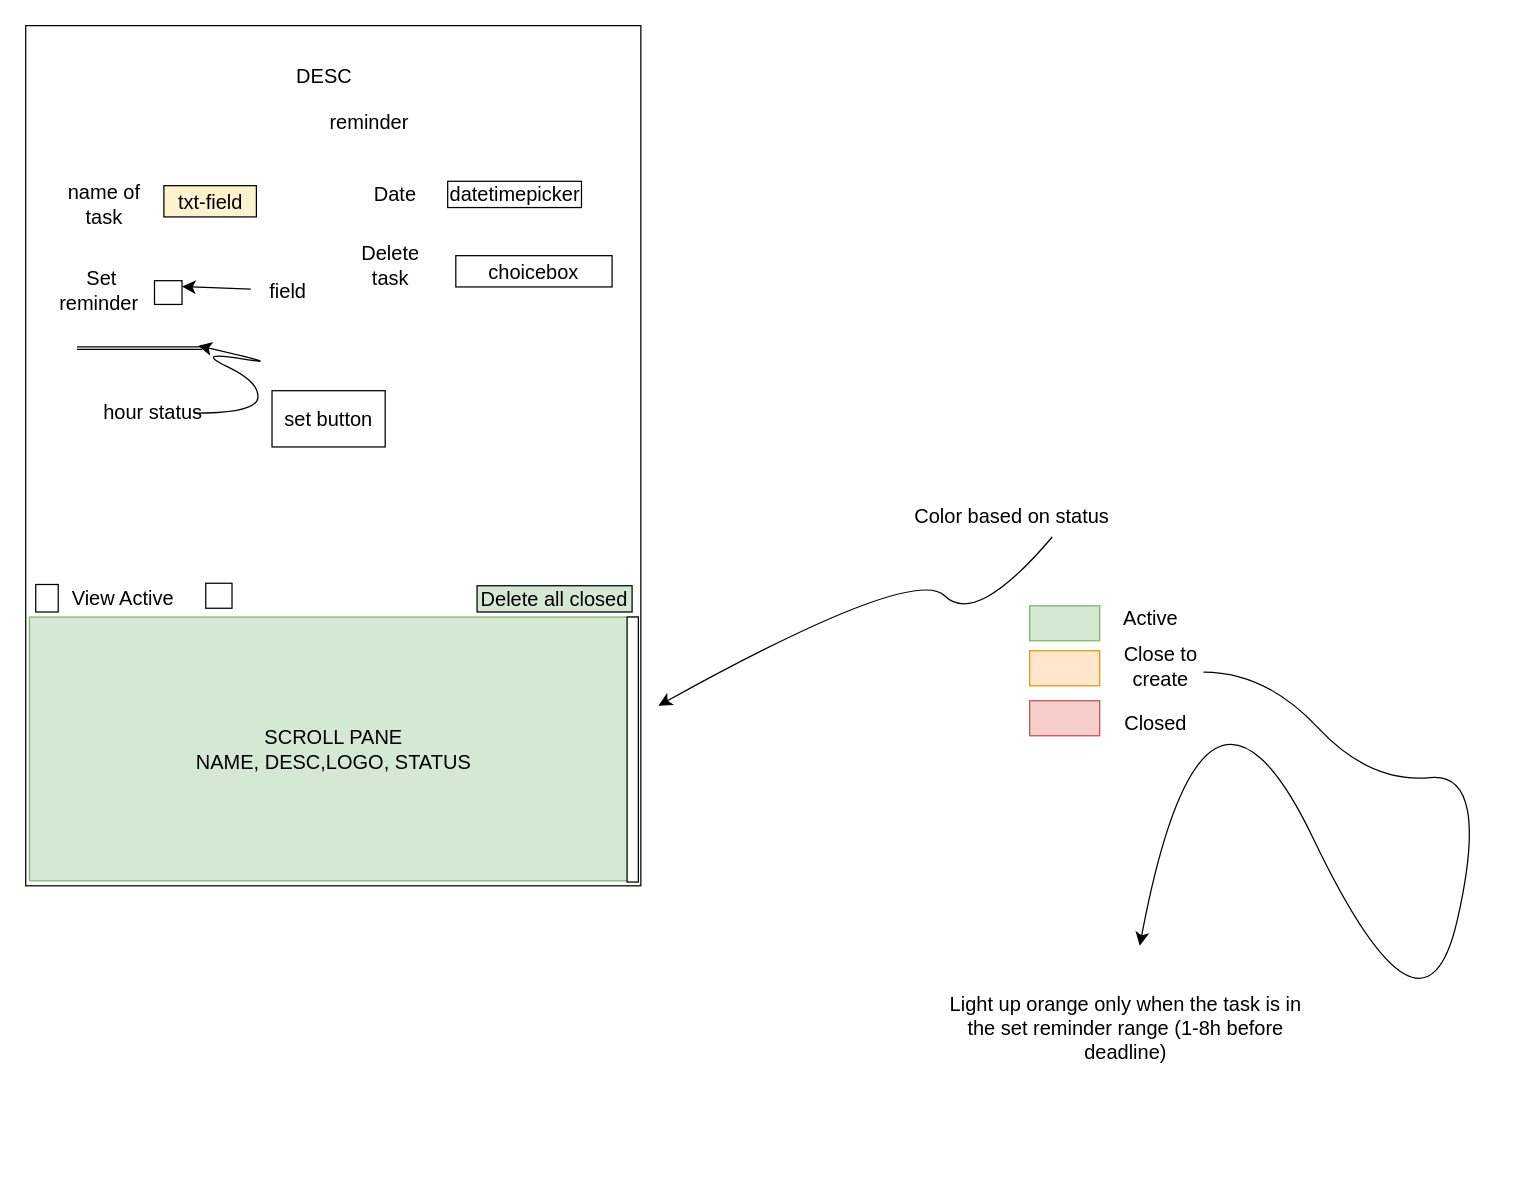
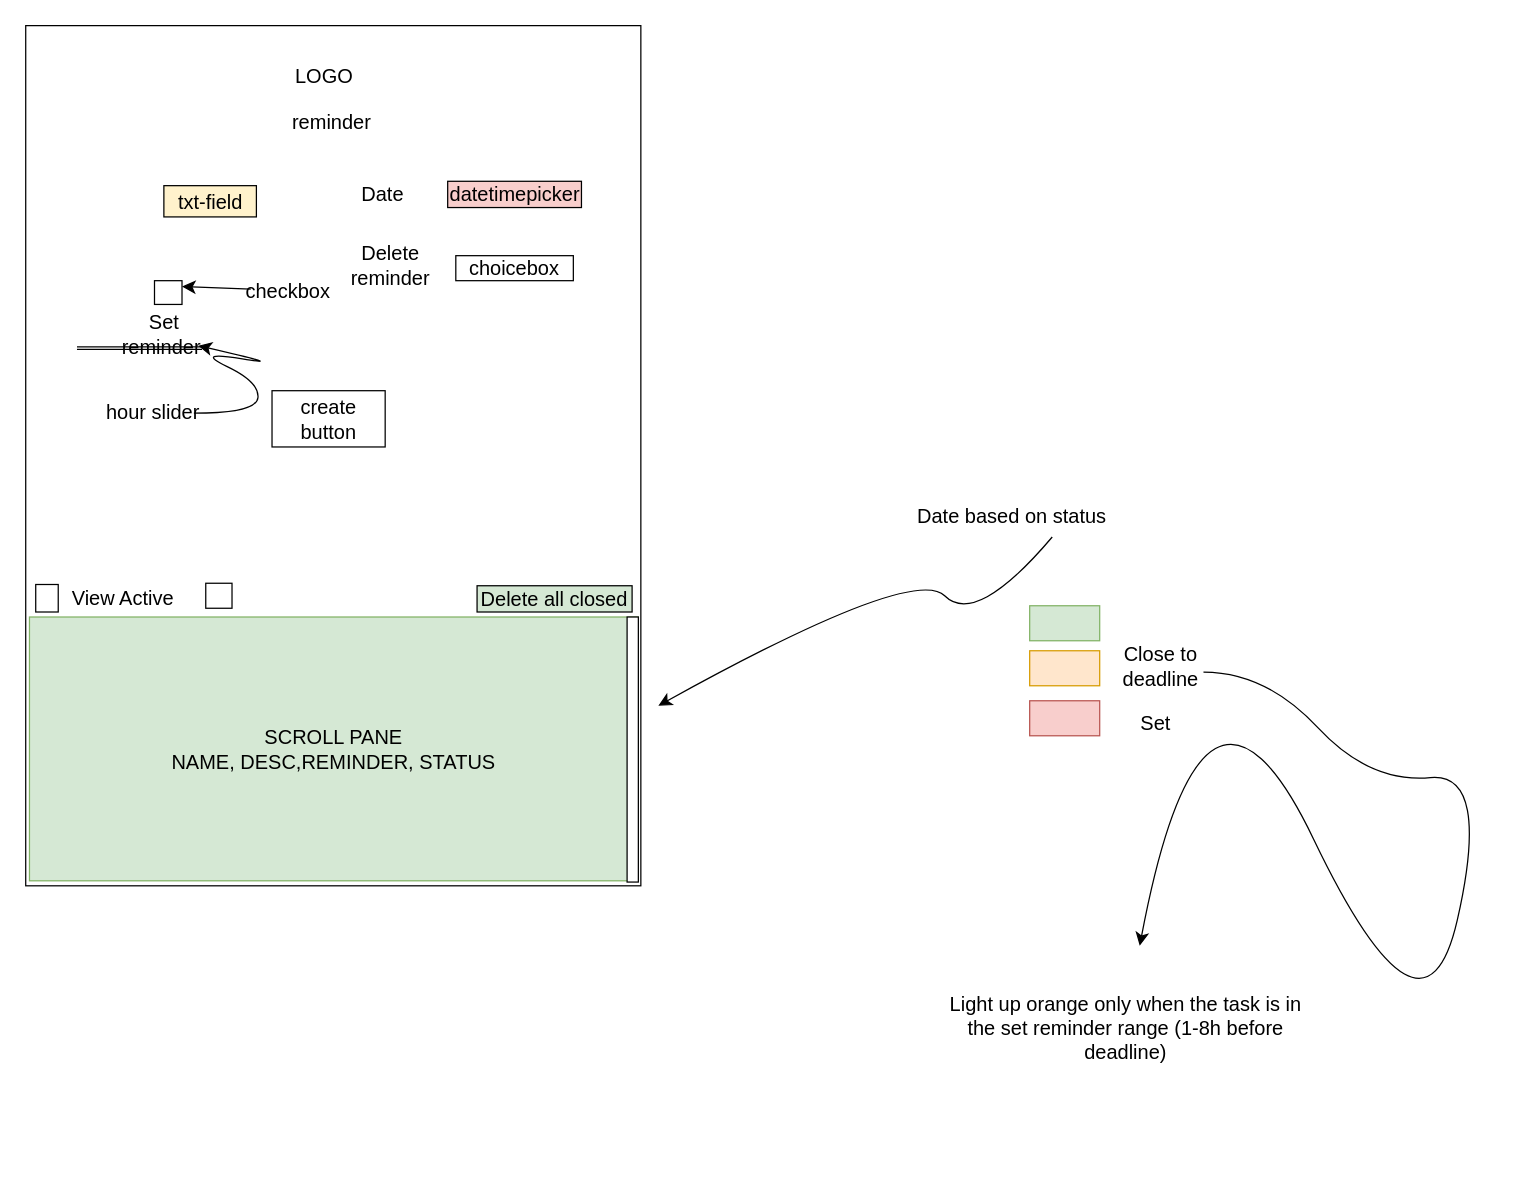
- <mxCell id="4" value="DESC&lt;br&gt;" style="text;html=1;strokeColor=none;fillColor=none;align=center;verticalAlign=middle;whiteSpace=wrap;rounded=0;fontSize=16;" vertex="1" parent="1"><mxGeometry x="229" y="45" width="60" height="30" as="geometry" /></mxCell>
+ <mxCell id="4" value="LOGO&lt;br&gt;" style="text;html=1;strokeColor=none;fillColor=none;align=center;verticalAlign=middle;whiteSpace=wrap;rounded=0;fontSize=16;" vertex="1" parent="1"><mxGeometry x="229" y="45" width="60" height="30" as="geometry" /></mxCell>
- <mxCell id="3" value="reminder&lt;br&gt;" style="text;html=1;strokeColor=none;fillColor=none;align=center;verticalAlign=middle;whiteSpace=wrap;rounded=0;fontSize=16;" vertex="1" parent="1"><mxGeometry x="230" y="82" width="130" height="30" as="geometry" /></mxCell>
+ <mxCell id="3" value="reminder&lt;br&gt;" style="text;html=1;strokeColor=none;fillColor=none;align=center;verticalAlign=middle;whiteSpace=wrap;rounded=0;fontSize=16;" vertex="1" parent="1"><mxGeometry x="200" y="82" width="130" height="30" as="geometry" /></mxCell>
- <mxCell id="8" value="Date&amp;nbsp;" style="text;html=1;strokeColor=none;fillColor=none;align=center;verticalAlign=middle;whiteSpace=wrap;rounded=0;fontSize=16;" vertex="1" parent="1"><mxGeometry x="288" y="140" width="60" height="30" as="geometry" /></mxCell>
+ <mxCell id="8" value="Date&amp;nbsp;" style="text;html=1;strokeColor=none;fillColor=none;align=center;verticalAlign=middle;whiteSpace=wrap;rounded=0;fontSize=16;" vertex="1" parent="1"><mxGeometry x="278" y="140" width="60" height="30" as="geometry" /></mxCell>
- <mxCell id="11" value="datetimepicker" style="rounded=0;whiteSpace=wrap;html=1;fontSize=16;" vertex="1" parent="1"><mxGeometry x="357.5" y="144.5" width="107" height="21" as="geometry" /></mxCell>
+ <mxCell id="11" value="datetimepicker" style="rounded=0;whiteSpace=wrap;html=1;fontSize=16;fillColor=#f8cecc;" vertex="1" parent="1"><mxGeometry x="357.5" y="144.5" width="107" height="21" as="geometry" /></mxCell>
- <mxCell id="5" value="name of task&lt;br&gt;" style="text;html=1;strokeColor=none;fillColor=none;align=center;verticalAlign=middle;whiteSpace=wrap;rounded=0;fontSize=16;" vertex="1" parent="1"><mxGeometry x="53" y="148" width="60" height="30" as="geometry" /></mxCell>
- <mxCell id="9" value="Delete task" style="text;html=1;strokeColor=none;fillColor=none;align=center;verticalAlign=middle;whiteSpace=wrap;rounded=0;fontSize=16;" vertex="1" parent="1"><mxGeometry x="282" y="197" width="60" height="30" as="geometry" /></mxCell>
+ <mxCell id="9" value="Delete reminder" style="text;html=1;strokeColor=none;fillColor=none;align=center;verticalAlign=middle;whiteSpace=wrap;rounded=0;fontSize=16;" vertex="1" parent="1"><mxGeometry x="282" y="197" width="60" height="30" as="geometry" /></mxCell>
- <mxCell id="10" value="choicebox" style="rounded=0;whiteSpace=wrap;html=1;fontSize=16;" vertex="1" parent="1"><mxGeometry x="364" y="204" width="125" height="25" as="geometry" /></mxCell>
+ <mxCell id="10" value="choicebox" style="rounded=0;whiteSpace=wrap;html=1;fontSize=16;" vertex="1" parent="1"><mxGeometry x="364" y="204" width="94" height="20" as="geometry" /></mxCell>
- <mxCell id="6" value="Set reminder&amp;nbsp;&lt;br&gt;" style="text;html=1;strokeColor=none;fillColor=none;align=center;verticalAlign=middle;whiteSpace=wrap;rounded=0;fontSize=16;" vertex="1" parent="1"><mxGeometry x="51" y="217" width="60" height="30" as="geometry" /></mxCell>
+ <mxCell id="6" value="Set reminder&amp;nbsp;&lt;br&gt;" style="text;html=1;strokeColor=none;fillColor=none;align=center;verticalAlign=middle;whiteSpace=wrap;rounded=0;fontSize=16;" vertex="1" parent="1"><mxGeometry x="101" y="252" width="60" height="30" as="geometry" /></mxCell>
- <mxCell id="15" value="field" style="text;html=1;strokeColor=none;fillColor=none;align=center;verticalAlign=middle;whiteSpace=wrap;rounded=0;fontSize=16;" vertex="1" parent="1"><mxGeometry x="200" y="217" width="60" height="30" as="geometry" /></mxCell>
+ <mxCell id="15" value="checkbox" style="text;html=1;strokeColor=none;fillColor=none;align=center;verticalAlign=middle;whiteSpace=wrap;rounded=0;fontSize=16;" vertex="1" parent="1"><mxGeometry x="200" y="217" width="60" height="30" as="geometry" /></mxCell>
- <mxCell id="33" value="hour status" style="text;html=1;strokeColor=none;fillColor=none;align=center;verticalAlign=middle;whiteSpace=wrap;rounded=0;fontSize=16;" vertex="1" parent="1"><mxGeometry x="69" y="314" width="106" height="30" as="geometry" /></mxCell>
+ <mxCell id="33" value="hour slider" style="text;html=1;strokeColor=none;fillColor=none;align=center;verticalAlign=middle;whiteSpace=wrap;rounded=0;fontSize=16;" vertex="1" parent="1"><mxGeometry x="69" y="314" width="106" height="30" as="geometry" /></mxCell>
- <mxCell id="7" value="set button&lt;br&gt;" style="rounded=0;whiteSpace=wrap;html=1;fontSize=16;fillColor=none;" vertex="1" parent="1"><mxGeometry x="217" y="312" width="90.5" height="45" as="geometry" /></mxCell>
+ <mxCell id="7" value="create button&lt;br&gt;" style="rounded=0;whiteSpace=wrap;html=1;fontSize=16;fillColor=none;" vertex="1" parent="1"><mxGeometry x="217" y="312" width="90.5" height="45" as="geometry" /></mxCell>
- <mxCell id="22" value="Color based on status" style="text;html=1;strokeColor=none;fillColor=none;align=center;verticalAlign=middle;whiteSpace=wrap;rounded=0;fontSize=16;" vertex="1" parent="1"><mxGeometry x="726" y="397" width="166" height="30" as="geometry" /></mxCell>
+ <mxCell id="22" value="Date based on status" style="text;html=1;strokeColor=none;fillColor=none;align=center;verticalAlign=middle;whiteSpace=wrap;rounded=0;fontSize=16;" vertex="1" parent="1"><mxGeometry x="726" y="397" width="166" height="30" as="geometry" /></mxCell>
- <mxCell id="27" value="Active" style="text;html=1;strokeColor=none;fillColor=none;align=center;verticalAlign=middle;whiteSpace=wrap;rounded=0;fontSize=16;" vertex="1" parent="1"><mxGeometry x="890" y="479" width="60" height="30" as="geometry" /></mxCell>
- <mxCell id="28" value="Close to create" style="text;html=1;strokeColor=none;fillColor=none;align=center;verticalAlign=middle;whiteSpace=wrap;rounded=0;fontSize=16;" vertex="1" parent="1"><mxGeometry x="887" y="518" width="82" height="30" as="geometry" /></mxCell>
+ <mxCell id="28" value="Close to deadline" style="text;html=1;strokeColor=none;fillColor=none;align=center;verticalAlign=middle;whiteSpace=wrap;rounded=0;fontSize=16;" vertex="1" parent="1"><mxGeometry x="887" y="518" width="82" height="30" as="geometry" /></mxCell>
- <mxCell id="29" value="Closed" style="text;html=1;strokeColor=none;fillColor=none;align=center;verticalAlign=middle;whiteSpace=wrap;rounded=0;fontSize=16;" vertex="1" parent="1"><mxGeometry x="894" y="563" width="60" height="30" as="geometry" /></mxCell>
+ <mxCell id="29" value="Set" style="text;html=1;strokeColor=none;fillColor=none;align=center;verticalAlign=middle;whiteSpace=wrap;rounded=0;fontSize=16;" vertex="1" parent="1"><mxGeometry x="894" y="563" width="60" height="30" as="geometry" /></mxCell>
- <mxCell id="16" value="SCROLL PANE&lt;br&gt;NAME, DESC,LOGO, STATUS" style="rounded=0;whiteSpace=wrap;html=1;fontSize=16;fillColor=#d5e8d4;strokeColor=#82b366;" vertex="1" parent="1"><mxGeometry x="23" y="493" width="487" height="211" as="geometry" /></mxCell>
+ <mxCell id="16" value="SCROLL PANE&lt;br&gt;NAME, DESC,REMINDER, STATUS" style="rounded=0;whiteSpace=wrap;html=1;fontSize=16;fillColor=#d5e8d4;strokeColor=#82b366;" vertex="1" parent="1"><mxGeometry x="23" y="493" width="487" height="211" as="geometry" /></mxCell>
